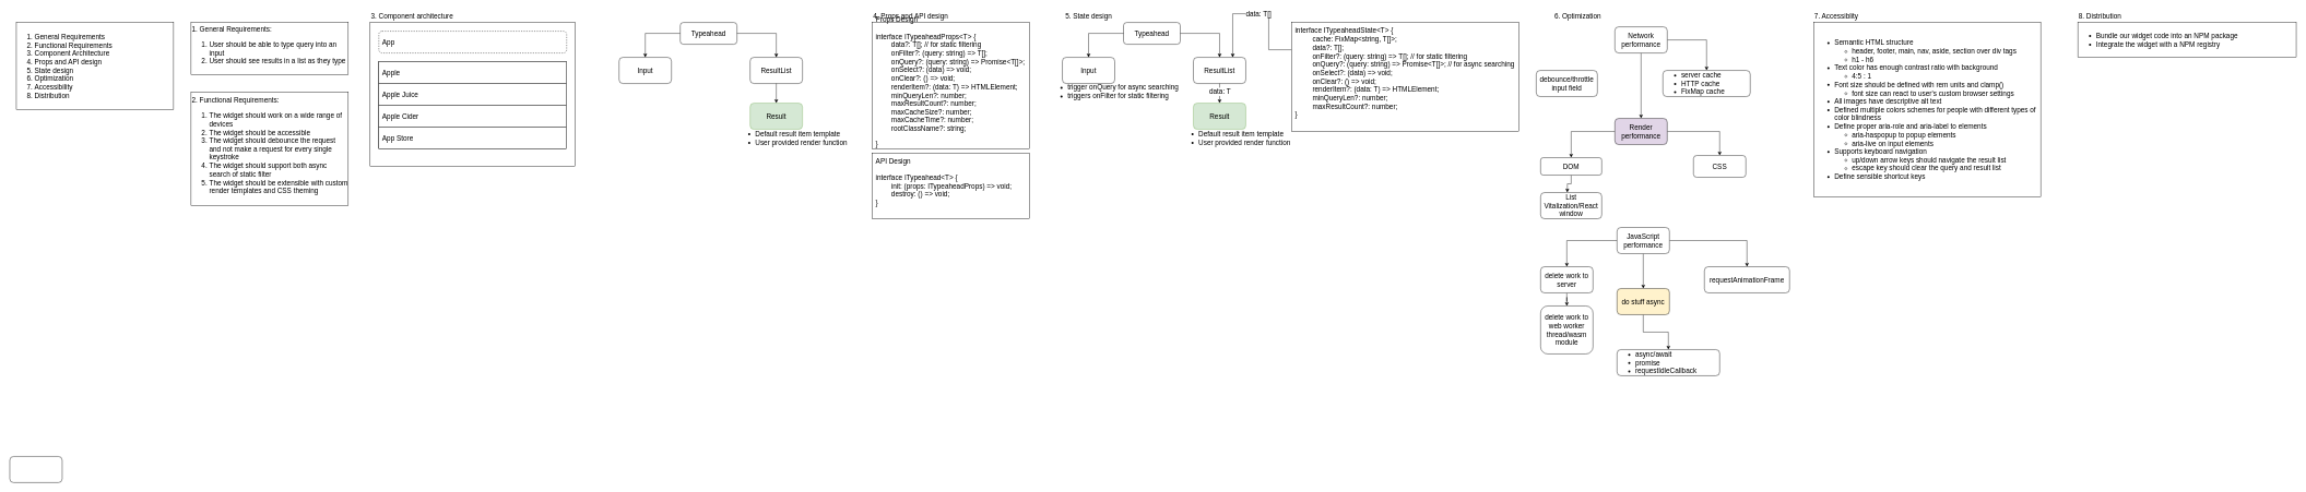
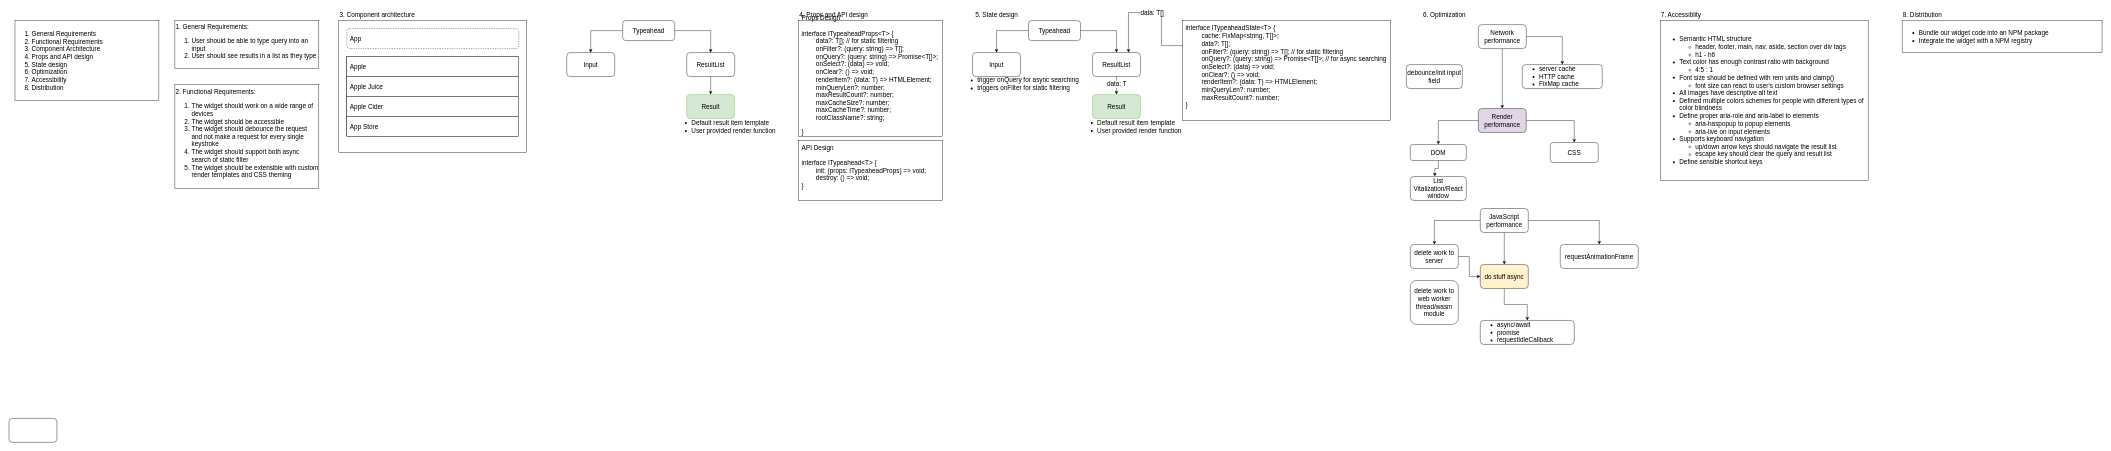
- <mxCell id="45" value="debounce/throttle input field" style="whiteSpace=wrap;html=1;fontSize=16;rounded=1;" vertex="1" parent="1"><mxGeometry x="3515" y="160" width="140" height="60" as="geometry" /></mxCell>
+ <mxCell id="45" value="debounce/init input field" style="whiteSpace=wrap;html=1;fontSize=16;rounded=1;" vertex="1" parent="1"><mxGeometry x="3515" y="160" width="140" height="60" as="geometry" /></mxCell>
- <mxCell id="58" value="" style="edgeStyle=orthogonalEdgeStyle;rounded=0;orthogonalLoop=1;jettySize=auto;html=1;fontSize=16;" edge="1" parent="1" source="59" target="60"><mxGeometry relative="1" as="geometry" /></mxCell>
+ <mxCell id="58" value="" style="edgeStyle=orthogonalEdgeStyle;rounded=0;orthogonalLoop=1;jettySize=auto;html=1;fontSize=16;" edge="1" parent="1" source="59" target="63"><mxGeometry relative="1" as="geometry" /></mxCell>
